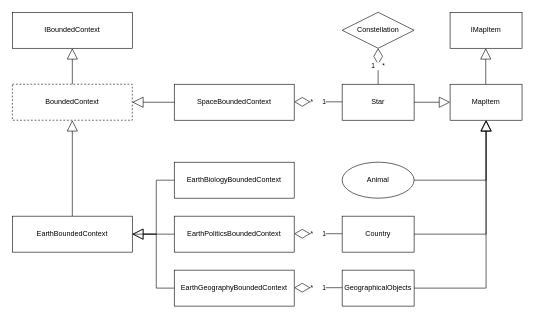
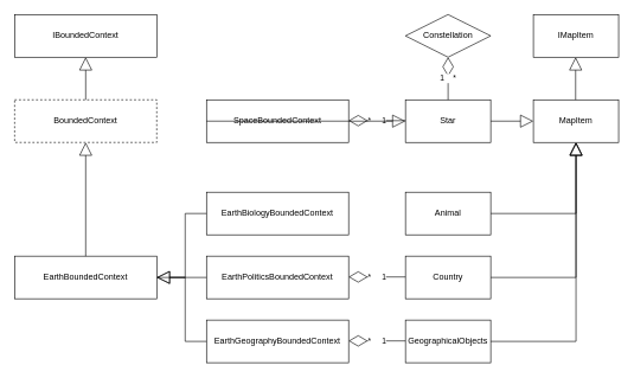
- <mxCell id="19" value="" style="endArrow=block;endSize=16;endFill=0;html=1;rounded=0;entryX=1;entryY=0.5;entryDx=0;entryDy=0;exitX=0;exitY=0.5;exitDx=0;exitDy=0;" parent="1" source="14" target="10" edge="1"><mxGeometry width="160" relative="1" as="geometry"><mxPoint x="130" y="130" as="sourcePoint" /><mxPoint x="390" y="110" as="targetPoint" /></mxGeometry></mxCell>
+ <mxCell id="19" value="" style="endArrow=block;endSize=16;endFill=0;html=1;rounded=0;exitX=0;exitY=0.5;exitDx=0;exitDy=0;" parent="1" source="14" target="2" edge="1"><mxGeometry width="160" relative="1" as="geometry"><mxPoint x="130" y="130" as="sourcePoint" /><mxPoint x="390" y="110" as="targetPoint" /></mxGeometry></mxCell>
- <mxCell id="5" value="Animal" style="ellipse;whiteSpace=wrap;html=1;" parent="1" vertex="1"><mxGeometry x="570" y="270" width="120" height="60" as="geometry" /></mxCell>
+ <mxCell id="5" value="Animal" style="rounded=0;whiteSpace=wrap;html=1;" parent="1" vertex="1"><mxGeometry x="570" y="270" width="120" height="60" as="geometry" /></mxCell>
